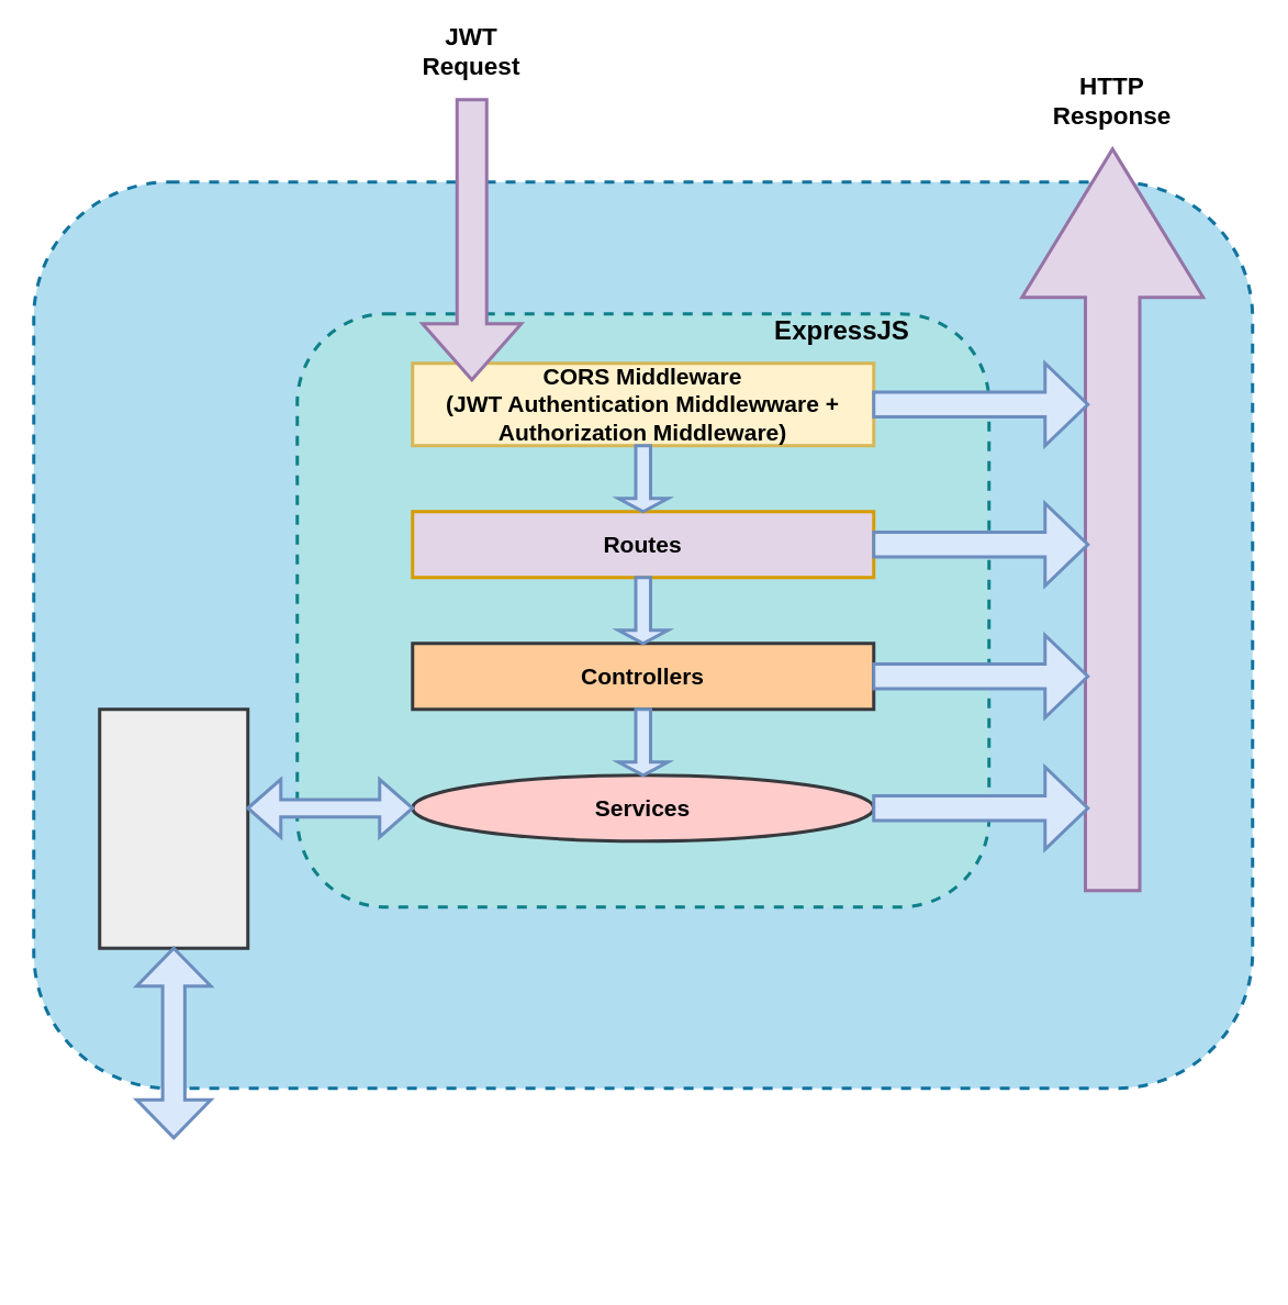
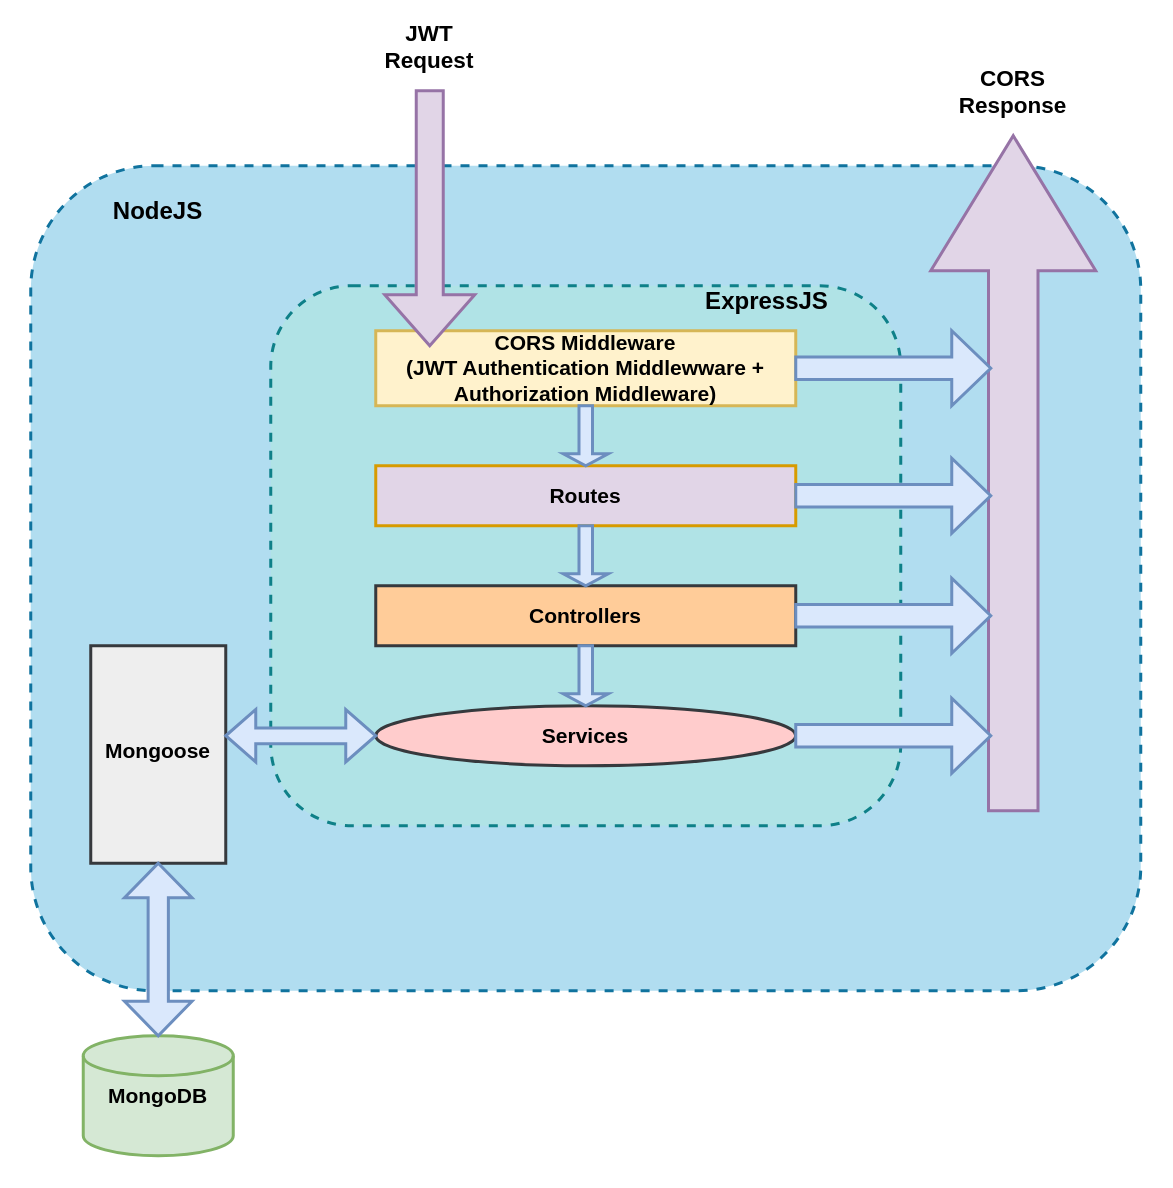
- <mxCell id="22" value="HTTP Response" style="text;html=1;strokeColor=none;fillColor=none;align=center;verticalAlign=middle;whiteSpace=wrap;rounded=0;fontSize=15;fontStyle=1" vertex="1" parent="1"><mxGeometry x="627" y="50" width="96" height="20" as="geometry" /></mxCell>
+ <mxCell id="22" value="CORS Response" style="text;html=1;strokeColor=none;fillColor=none;align=center;verticalAlign=middle;whiteSpace=wrap;rounded=0;fontSize=15;fontStyle=1" vertex="1" parent="1"><mxGeometry x="627" y="50" width="96" height="20" as="geometry" /></mxCell>
+ <mxCell id="23" value="NodeJS" style="text;html=1;strokeColor=none;fillColor=none;align=center;verticalAlign=middle;whiteSpace=wrap;rounded=0;fontSize=16;fontStyle=1" vertex="1" parent="1"><mxGeometry x="60" y="130" width="90" height="20" as="geometry" /></mxCell>
+ <mxCell id="25" value="Mongoose" style="text;html=1;strokeColor=none;fillColor=none;align=center;verticalAlign=middle;whiteSpace=wrap;rounded=0;fontSize=14;fontStyle=1" vertex="1" parent="1"><mxGeometry x="85" y="490" width="40" height="20" as="geometry" /></mxCell>
+ <mxCell id="11" value="MongoDB" style="strokeWidth=2;html=1;shape=mxgraph.flowchart.database;whiteSpace=wrap;fillColor=#d5e8d4;strokeColor=#82b366;fontSize=14;fontStyle=1" vertex="1" parent="1"><mxGeometry x="55" y="690" width="100" height="80" as="geometry" /></mxCell>
